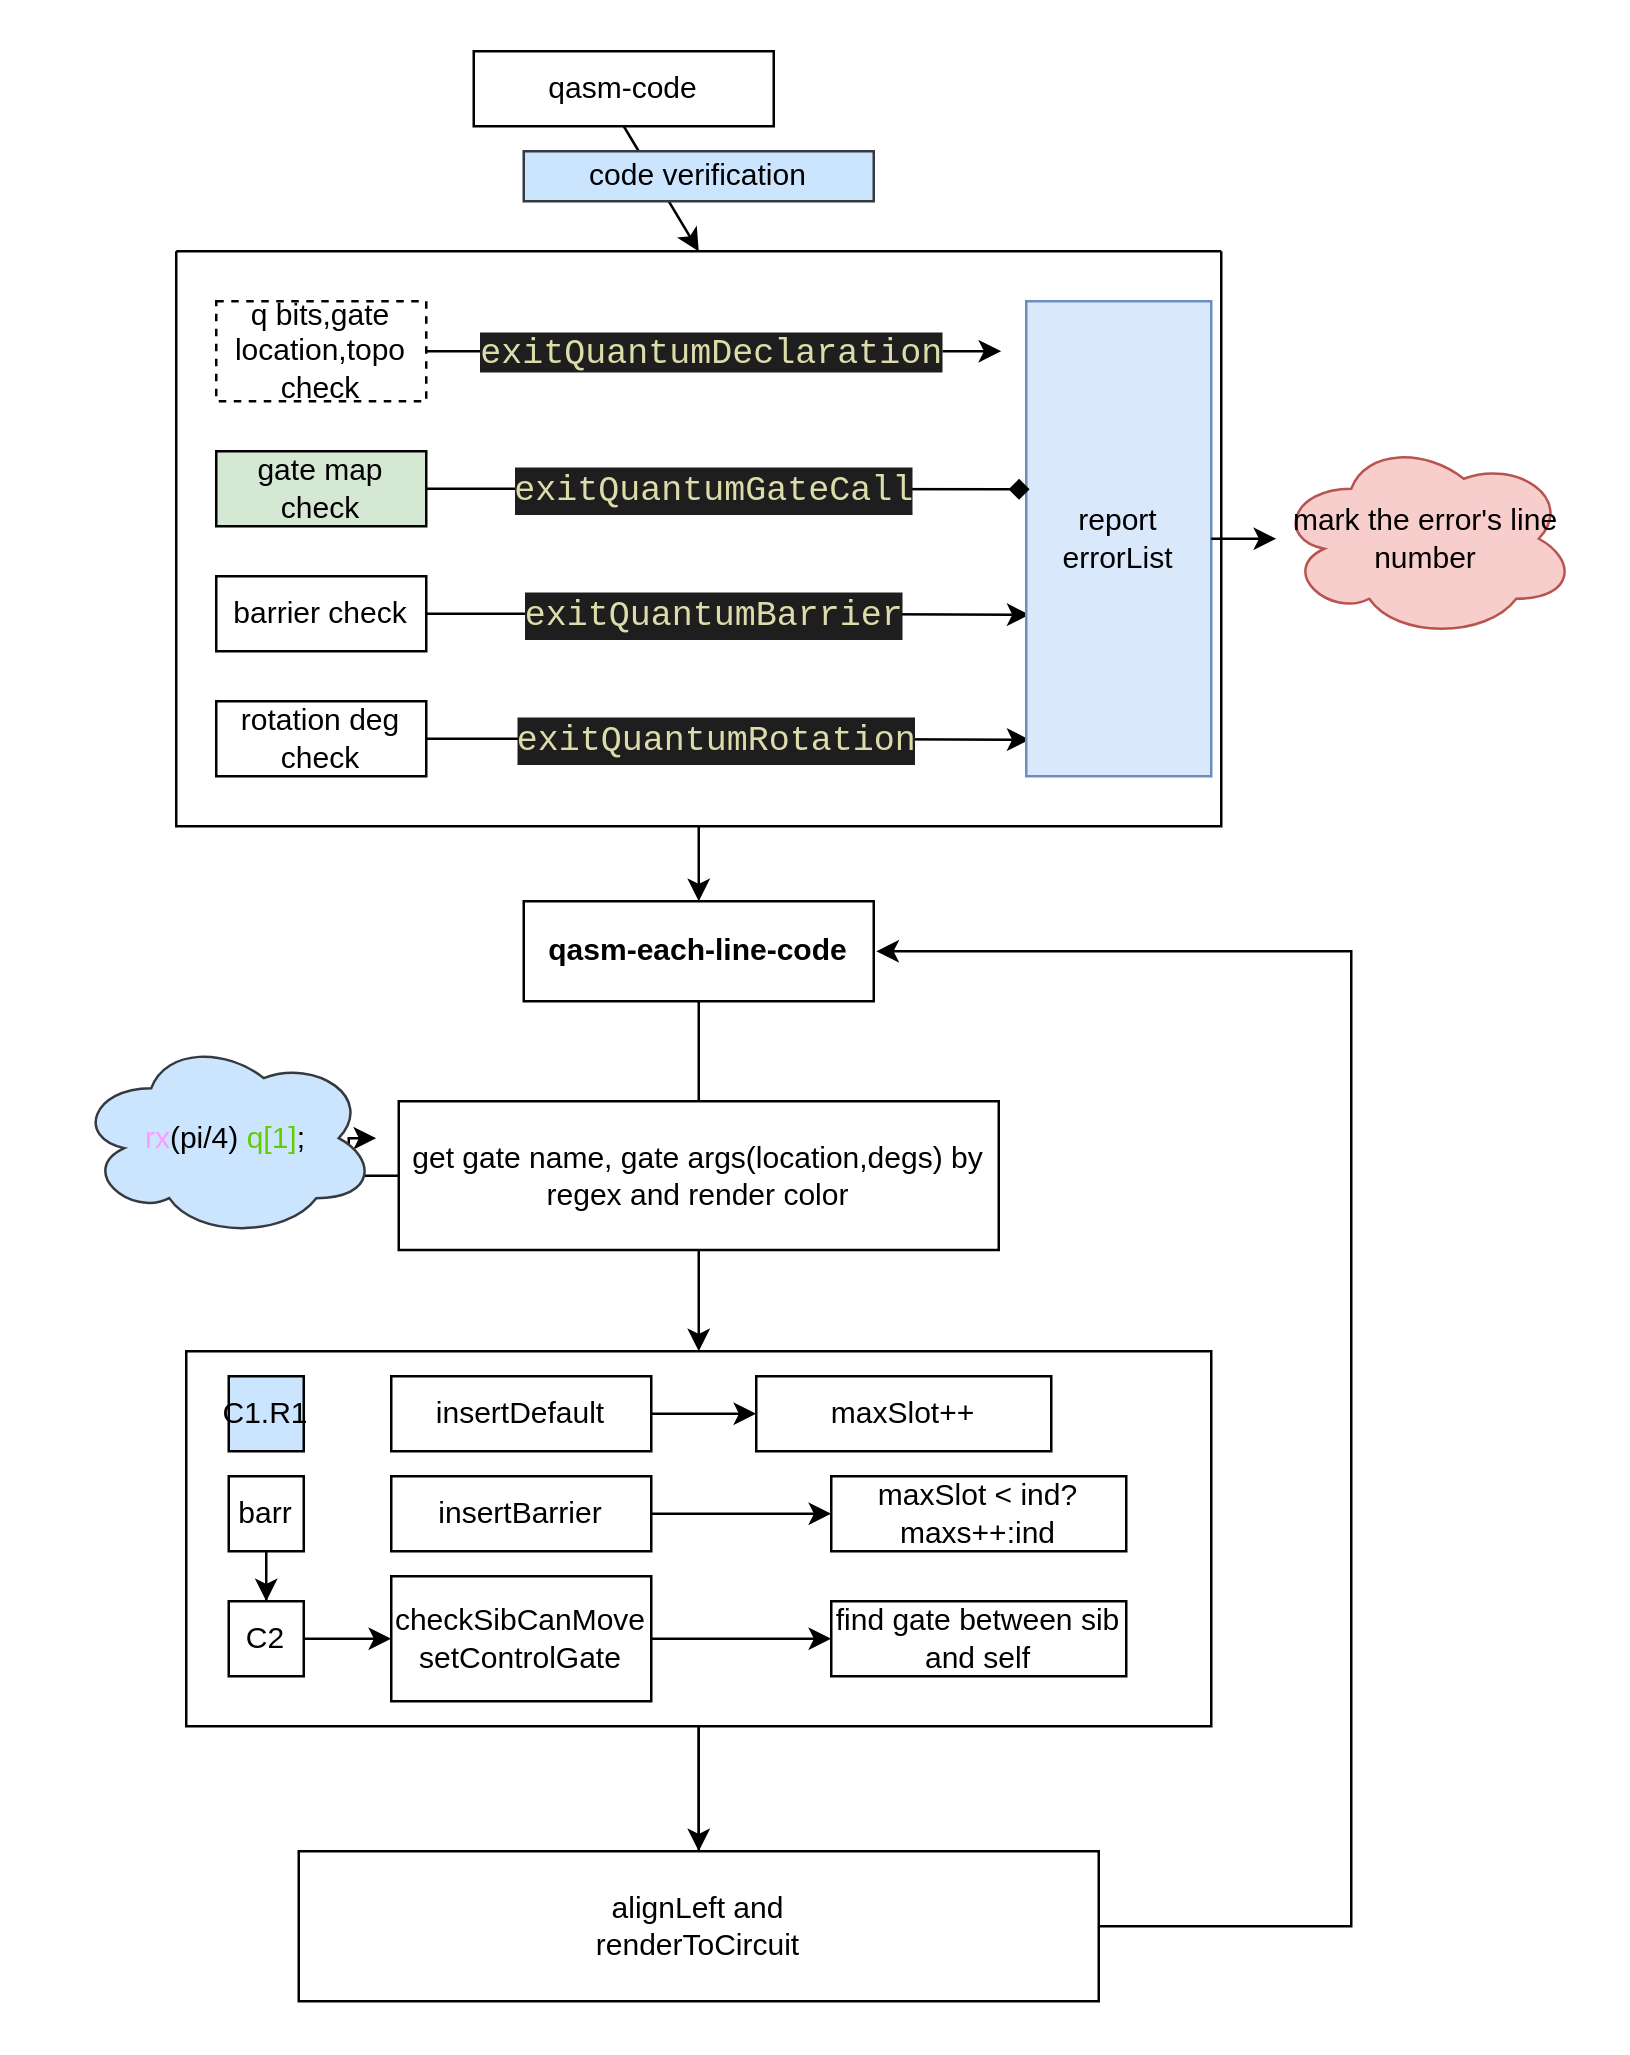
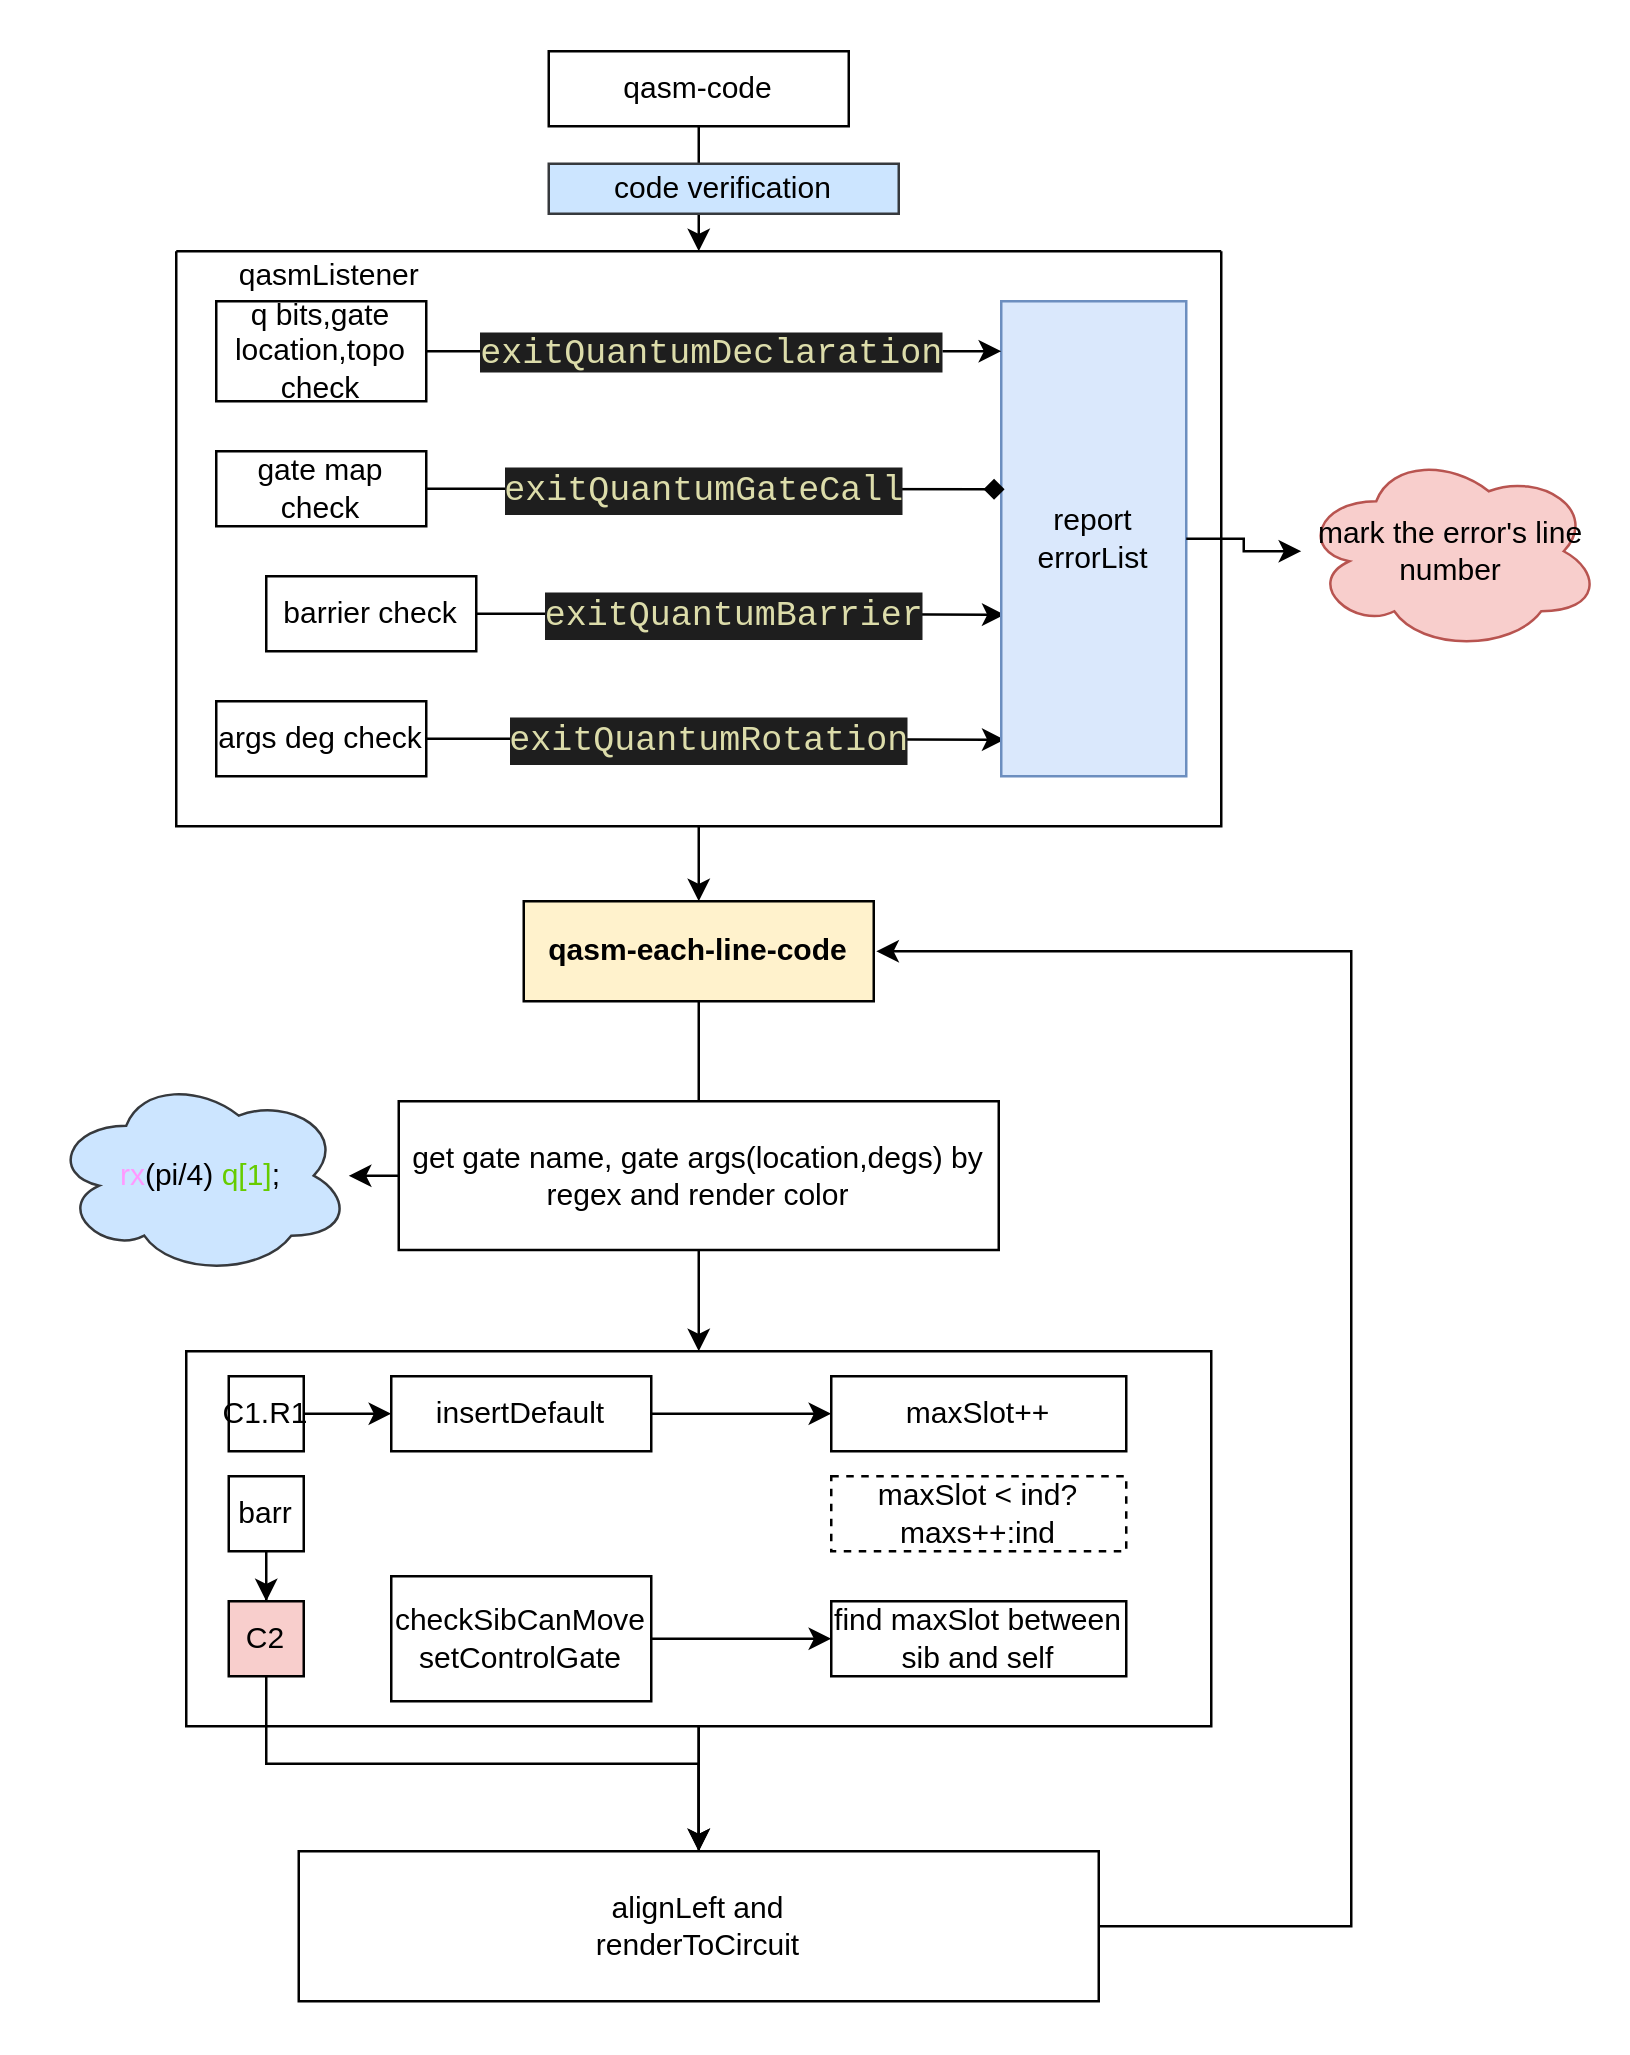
- <mxCell id="2" value="qasm-code" style="rounded=0;whiteSpace=wrap;html=1;" vertex="1" parent="1"><mxGeometry x="189" y="20" width="120" height="30" as="geometry" /></mxCell>
+ <mxCell id="2" value="qasm-code" style="rounded=0;whiteSpace=wrap;html=1;" vertex="1" parent="1"><mxGeometry x="219" y="20" width="120" height="30" as="geometry" /></mxCell>
- <mxCell id="25" value="code verification" style="text;html=1;strokeColor=#36393d;fillColor=#cce5ff;align=center;verticalAlign=middle;whiteSpace=wrap;rounded=0;" vertex="1" parent="1"><mxGeometry x="209" y="60" width="140" height="20" as="geometry" /></mxCell>
+ <mxCell id="25" value="code verification" style="text;html=1;strokeColor=#36393d;fillColor=#cce5ff;align=center;verticalAlign=middle;whiteSpace=wrap;rounded=0;" vertex="1" parent="1"><mxGeometry x="219" y="65" width="140" height="20" as="geometry" /></mxCell>
+ <mxCell id="6" value="qasmListener" style="text;html=1;align=center;verticalAlign=middle;resizable=0;points=[];autosize=1;strokeColor=none;" vertex="1" parent="5"><mxGeometry x="16" width="90" height="20" as="geometry" /></mxCell>
- <mxCell id="7" value="q bits,gate location,topo check" style="rounded=0;whiteSpace=wrap;html=1;dashed=1;" vertex="1" parent="5"><mxGeometry x="16" y="20" width="84" height="40" as="geometry" /></mxCell>
+ <mxCell id="7" value="q bits,gate location,topo check" style="rounded=0;whiteSpace=wrap;html=1;" vertex="1" parent="5"><mxGeometry x="16" y="20" width="84" height="40" as="geometry" /></mxCell>
- <mxCell id="8" value="gate map check" style="rounded=0;whiteSpace=wrap;html=1;fillColor=#d5e8d4;" vertex="1" parent="5"><mxGeometry x="16" y="80" width="84" height="30" as="geometry" /></mxCell>
+ <mxCell id="8" value="gate map check" style="rounded=0;whiteSpace=wrap;html=1;" vertex="1" parent="5"><mxGeometry x="16" y="80" width="84" height="30" as="geometry" /></mxCell>
- <mxCell id="15" value="report errorList" style="rounded=0;whiteSpace=wrap;html=1;fillColor=#dae8fc;strokeColor=#6c8ebf;" vertex="1" parent="5"><mxGeometry x="340" y="20" width="74" height="190" as="geometry" /></mxCell>
+ <mxCell id="15" value="report errorList" style="rounded=0;whiteSpace=wrap;html=1;fillColor=#dae8fc;strokeColor=#6c8ebf;" vertex="1" parent="5"><mxGeometry x="330" y="20" width="74" height="190" as="geometry" /></mxCell>
- <mxCell id="21" value="mark the error's line number&lt;br&gt;" style="ellipse;shape=cloud;whiteSpace=wrap;html=1;rounded=0;strokeColor=#b85450;fillColor=#f8cecc;" vertex="1" parent="1"><mxGeometry x="510" y="175" width="120" height="80" as="geometry" /></mxCell>
+ <mxCell id="21" value="mark the error's line number&lt;br&gt;" style="ellipse;shape=cloud;whiteSpace=wrap;html=1;rounded=0;strokeColor=#b85450;fillColor=#f8cecc;" vertex="1" parent="1"><mxGeometry x="520" y="180" width="120" height="80" as="geometry" /></mxCell>
- <mxCell id="11" value="barrier check" style="rounded=0;whiteSpace=wrap;html=1;" vertex="1" parent="5"><mxGeometry x="16" y="130" width="84" height="30" as="geometry" /></mxCell>
+ <mxCell id="11" value="barrier check" style="rounded=0;whiteSpace=wrap;html=1;" vertex="1" parent="5"><mxGeometry x="36" y="130" width="84" height="30" as="geometry" /></mxCell>
- <mxCell id="14" value="rotation deg check" style="rounded=0;whiteSpace=wrap;html=1;" vertex="1" parent="5"><mxGeometry x="16" y="180" width="84" height="30" as="geometry" /></mxCell>
+ <mxCell id="14" value="args deg check" style="rounded=0;whiteSpace=wrap;html=1;" vertex="1" parent="5"><mxGeometry x="16" y="180" width="84" height="30" as="geometry" /></mxCell>
- <mxCell id="24" value="qasm-each-line-code" style="whiteSpace=wrap;html=1;fontStyle=1;startSize=0;" vertex="1" parent="1"><mxGeometry x="209" y="360" width="140" height="40" as="geometry" /></mxCell>
+ <mxCell id="24" value="qasm-each-line-code" style="whiteSpace=wrap;html=1;fontStyle=1;startSize=0;fillColor=#fff2cc;" vertex="1" parent="1"><mxGeometry x="209" y="360" width="140" height="40" as="geometry" /></mxCell>
- <mxCell id="46" value="&lt;font color=&quot;#ff99ff&quot;&gt;rx&lt;/font&gt;(pi/4) &lt;font color=&quot;#66cc00&quot;&gt;q[1]&lt;/font&gt;;" style="ellipse;shape=cloud;whiteSpace=wrap;html=1;rounded=0;fillColor=#cce5ff;strokeColor=#36393d;" vertex="1" parent="1"><mxGeometry x="30" y="414.75" width="120" height="80" as="geometry" /></mxCell>
+ <mxCell id="46" value="&lt;font color=&quot;#ff99ff&quot;&gt;rx&lt;/font&gt;(pi/4) &lt;font color=&quot;#66cc00&quot;&gt;q[1]&lt;/font&gt;;" style="ellipse;shape=cloud;whiteSpace=wrap;html=1;rounded=0;fillColor=#cce5ff;strokeColor=#36393d;" vertex="1" parent="1"><mxGeometry y="429.75" width="120" height="80" as="geometry" x="20" /></mxCell>
- <mxCell id="30" value="C1.R1" style="whiteSpace=wrap;html=1;aspect=fixed;fillColor=#cce5ff;" vertex="1" parent="1"><mxGeometry x="91" y="550" width="30" height="30" as="geometry" /></mxCell>
+ <mxCell id="30" value="C1.R1" style="whiteSpace=wrap;html=1;aspect=fixed;" vertex="1" parent="1"><mxGeometry x="91" y="550" width="30" height="30" as="geometry" /></mxCell>
+ <mxCell id="29" value="" style="edgeStyle=orthogonalEdgeStyle;rounded=0;orthogonalLoop=1;jettySize=auto;html=1;" edge="1" parent="1" source="30" target="32"><mxGeometry relative="1" as="geometry" /></mxCell>
- <mxCell id="37" value="maxSlot++" style="whiteSpace=wrap;html=1;" vertex="1" parent="1"><mxGeometry x="302" y="550" width="118" height="30" as="geometry" /></mxCell>
+ <mxCell id="37" value="maxSlot++" style="whiteSpace=wrap;html=1;" vertex="1" parent="1"><mxGeometry x="332" y="550" width="118" height="30" as="geometry" /></mxCell>
- <mxCell id="36" value="insertBarrier" style="whiteSpace=wrap;html=1;" vertex="1" parent="1"><mxGeometry x="156" y="590" width="104" height="30" as="geometry" /></mxCell>
- <mxCell id="35" value="" style="edgeStyle=orthogonalEdgeStyle;rounded=0;orthogonalLoop=1;jettySize=auto;html=1;" edge="1" parent="1" source="36" target="38"><mxGeometry relative="1" as="geometry" /></mxCell>
- <mxCell id="38" value="maxSlot &amp;lt; ind? maxs++:ind" style="whiteSpace=wrap;html=1;" vertex="1" parent="1"><mxGeometry x="332" y="590" width="118" height="30" as="geometry" /></mxCell>
+ <mxCell id="38" value="maxSlot &amp;lt; ind? maxs++:ind" style="whiteSpace=wrap;html=1;dashed=1;" vertex="1" parent="1"><mxGeometry x="332" y="590" width="118" height="30" as="geometry" /></mxCell>
- <mxCell id="40" value="C2" style="whiteSpace=wrap;html=1;aspect=fixed;" vertex="1" parent="1"><mxGeometry x="91" y="640" width="30" height="30" as="geometry" /></mxCell>
+ <mxCell id="40" value="C2" style="whiteSpace=wrap;html=1;aspect=fixed;fillColor=#f8cecc;" vertex="1" parent="1"><mxGeometry x="91" y="640" width="30" height="30" as="geometry" /></mxCell>
- <mxCell id="39" value="" style="edgeStyle=orthogonalEdgeStyle;rounded=0;orthogonalLoop=1;jettySize=auto;html=1;" edge="1" parent="1" source="40" target="42"><mxGeometry relative="1" as="geometry" /></mxCell>
+ <mxCell id="39" value="" style="edgeStyle=orthogonalEdgeStyle;rounded=0;orthogonalLoop=1;jettySize=auto;html=1;" edge="1" parent="1" source="40" target="47"><mxGeometry relative="1" as="geometry" /></mxCell>
- <mxCell id="43" value="find gate between sib and self" style="whiteSpace=wrap;html=1;" vertex="1" parent="1"><mxGeometry x="332" y="640" width="118" height="30" as="geometry" /></mxCell>
+ <mxCell id="43" value="find maxSlot between sib and self" style="whiteSpace=wrap;html=1;" vertex="1" parent="1"><mxGeometry x="332" y="640" width="118" height="30" as="geometry" /></mxCell>
